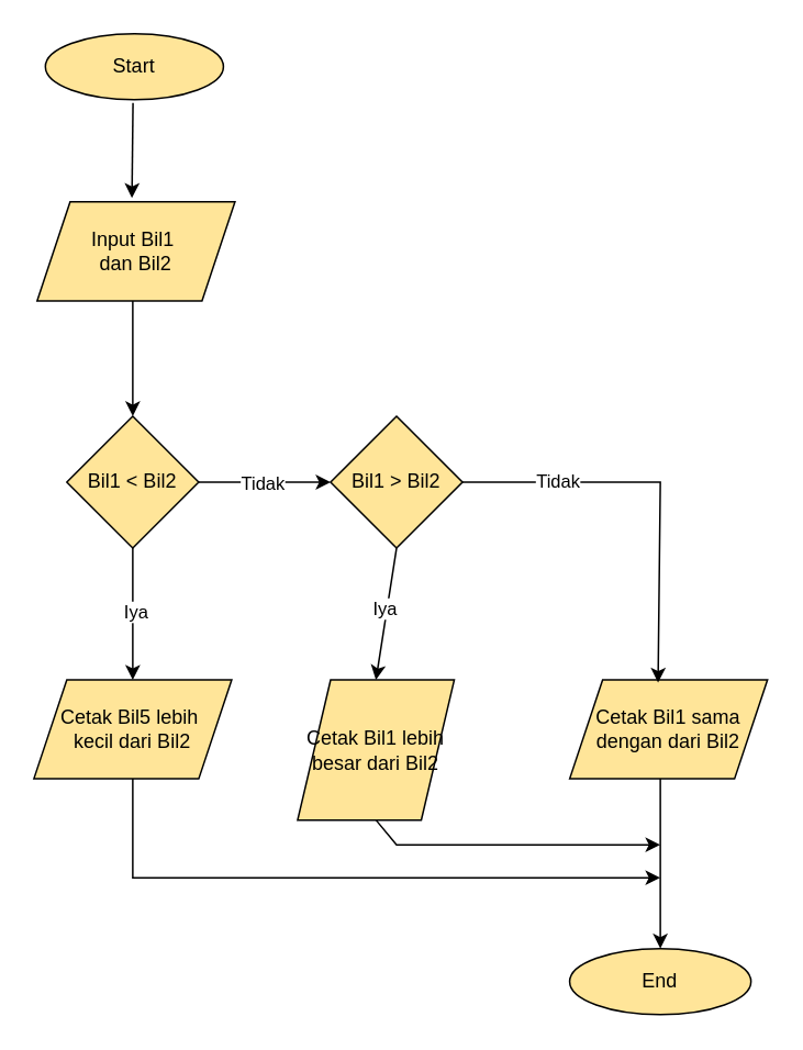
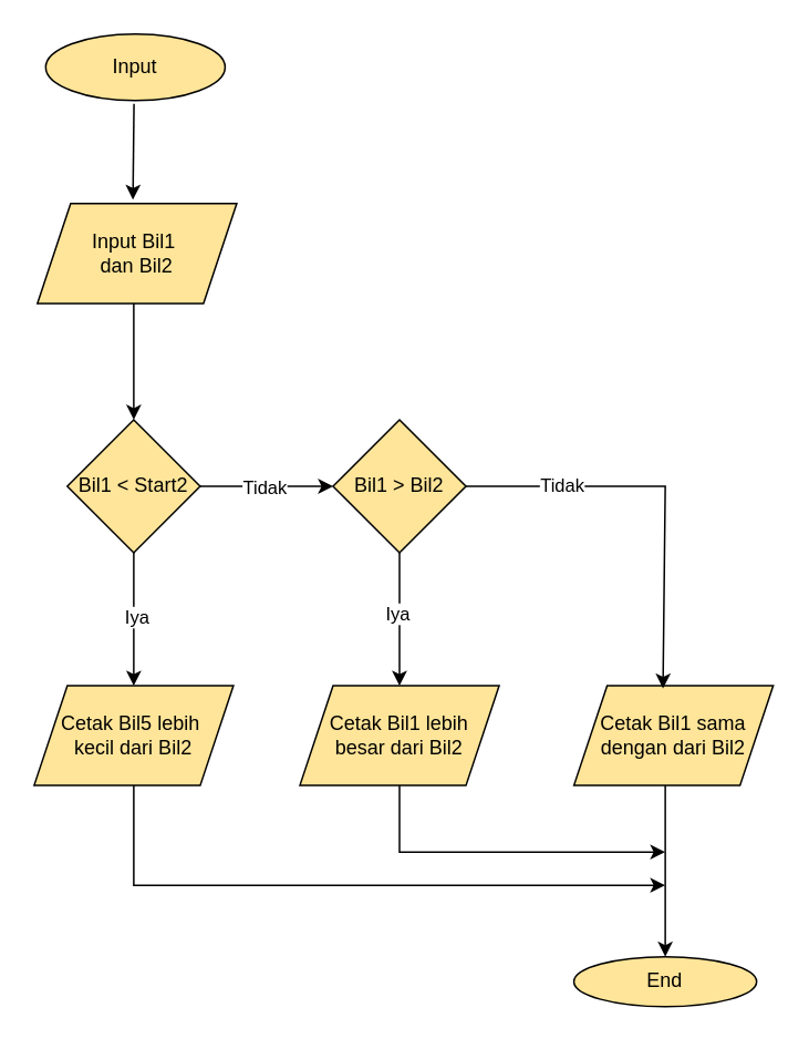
- <mxCell id="23" value="Start" style="ellipse;whiteSpace=wrap;html=1;fillColor=#FFE599;" vertex="1" parent="1"><mxGeometry x="27" y="20" width="108" height="40" as="geometry" /></mxCell>
+ <mxCell id="23" value="Input" style="ellipse;whiteSpace=wrap;html=1;fillColor=#FFE599;" vertex="1" parent="1"><mxGeometry x="27" y="20" width="108" height="40" as="geometry" /></mxCell>
- <mxCell id="3" value="Bil1 &amp;lt; Bil2" style="rhombus;whiteSpace=wrap;html=1;fillColor=#FFE599;" vertex="1" parent="1"><mxGeometry x="40" y="252" width="80" height="80" as="geometry" /></mxCell>
+ <mxCell id="3" value="Bil1 &amp;lt; Start2" style="rhombus;whiteSpace=wrap;html=1;fillColor=#FFE599;" vertex="1" parent="1"><mxGeometry x="40" y="252" width="80" height="80" as="geometry" /></mxCell>
- <mxCell id="6" value="Cetak Bil1&amp;nbsp;&lt;span style=&quot;background-color: initial;&quot;&gt;lebih besar&amp;nbsp;&lt;/span&gt;&lt;span style=&quot;background-color: initial;&quot;&gt;dari Bil2&lt;/span&gt;" style="shape=parallelogram;perimeter=parallelogramPerimeter;whiteSpace=wrap;html=1;fixedSize=1;fillColor=#FFE599;" vertex="1" parent="1"><mxGeometry x="180" y="412" width="95" height="85" as="geometry" /></mxCell>
+ <mxCell id="6" value="Cetak Bil1&amp;nbsp;&lt;span style=&quot;background-color: initial;&quot;&gt;lebih besar&amp;nbsp;&lt;/span&gt;&lt;span style=&quot;background-color: initial;&quot;&gt;dari Bil2&lt;/span&gt;" style="shape=parallelogram;perimeter=parallelogramPerimeter;whiteSpace=wrap;html=1;fixedSize=1;fillColor=#FFE599;" vertex="1" parent="1"><mxGeometry x="180" y="412" width="120" height="60" as="geometry" /></mxCell>
- <mxCell id="8" value="End" style="ellipse;whiteSpace=wrap;html=1;fillColor=#FFE599;" vertex="1" parent="1"><mxGeometry x="345" y="575" width="110" height="40" as="geometry" /></mxCell>
+ <mxCell id="8" value="End" style="ellipse;whiteSpace=wrap;html=1;fillColor=#FFE599;" vertex="1" parent="1"><mxGeometry x="345" y="575" width="110" height="30" as="geometry" /></mxCell>
